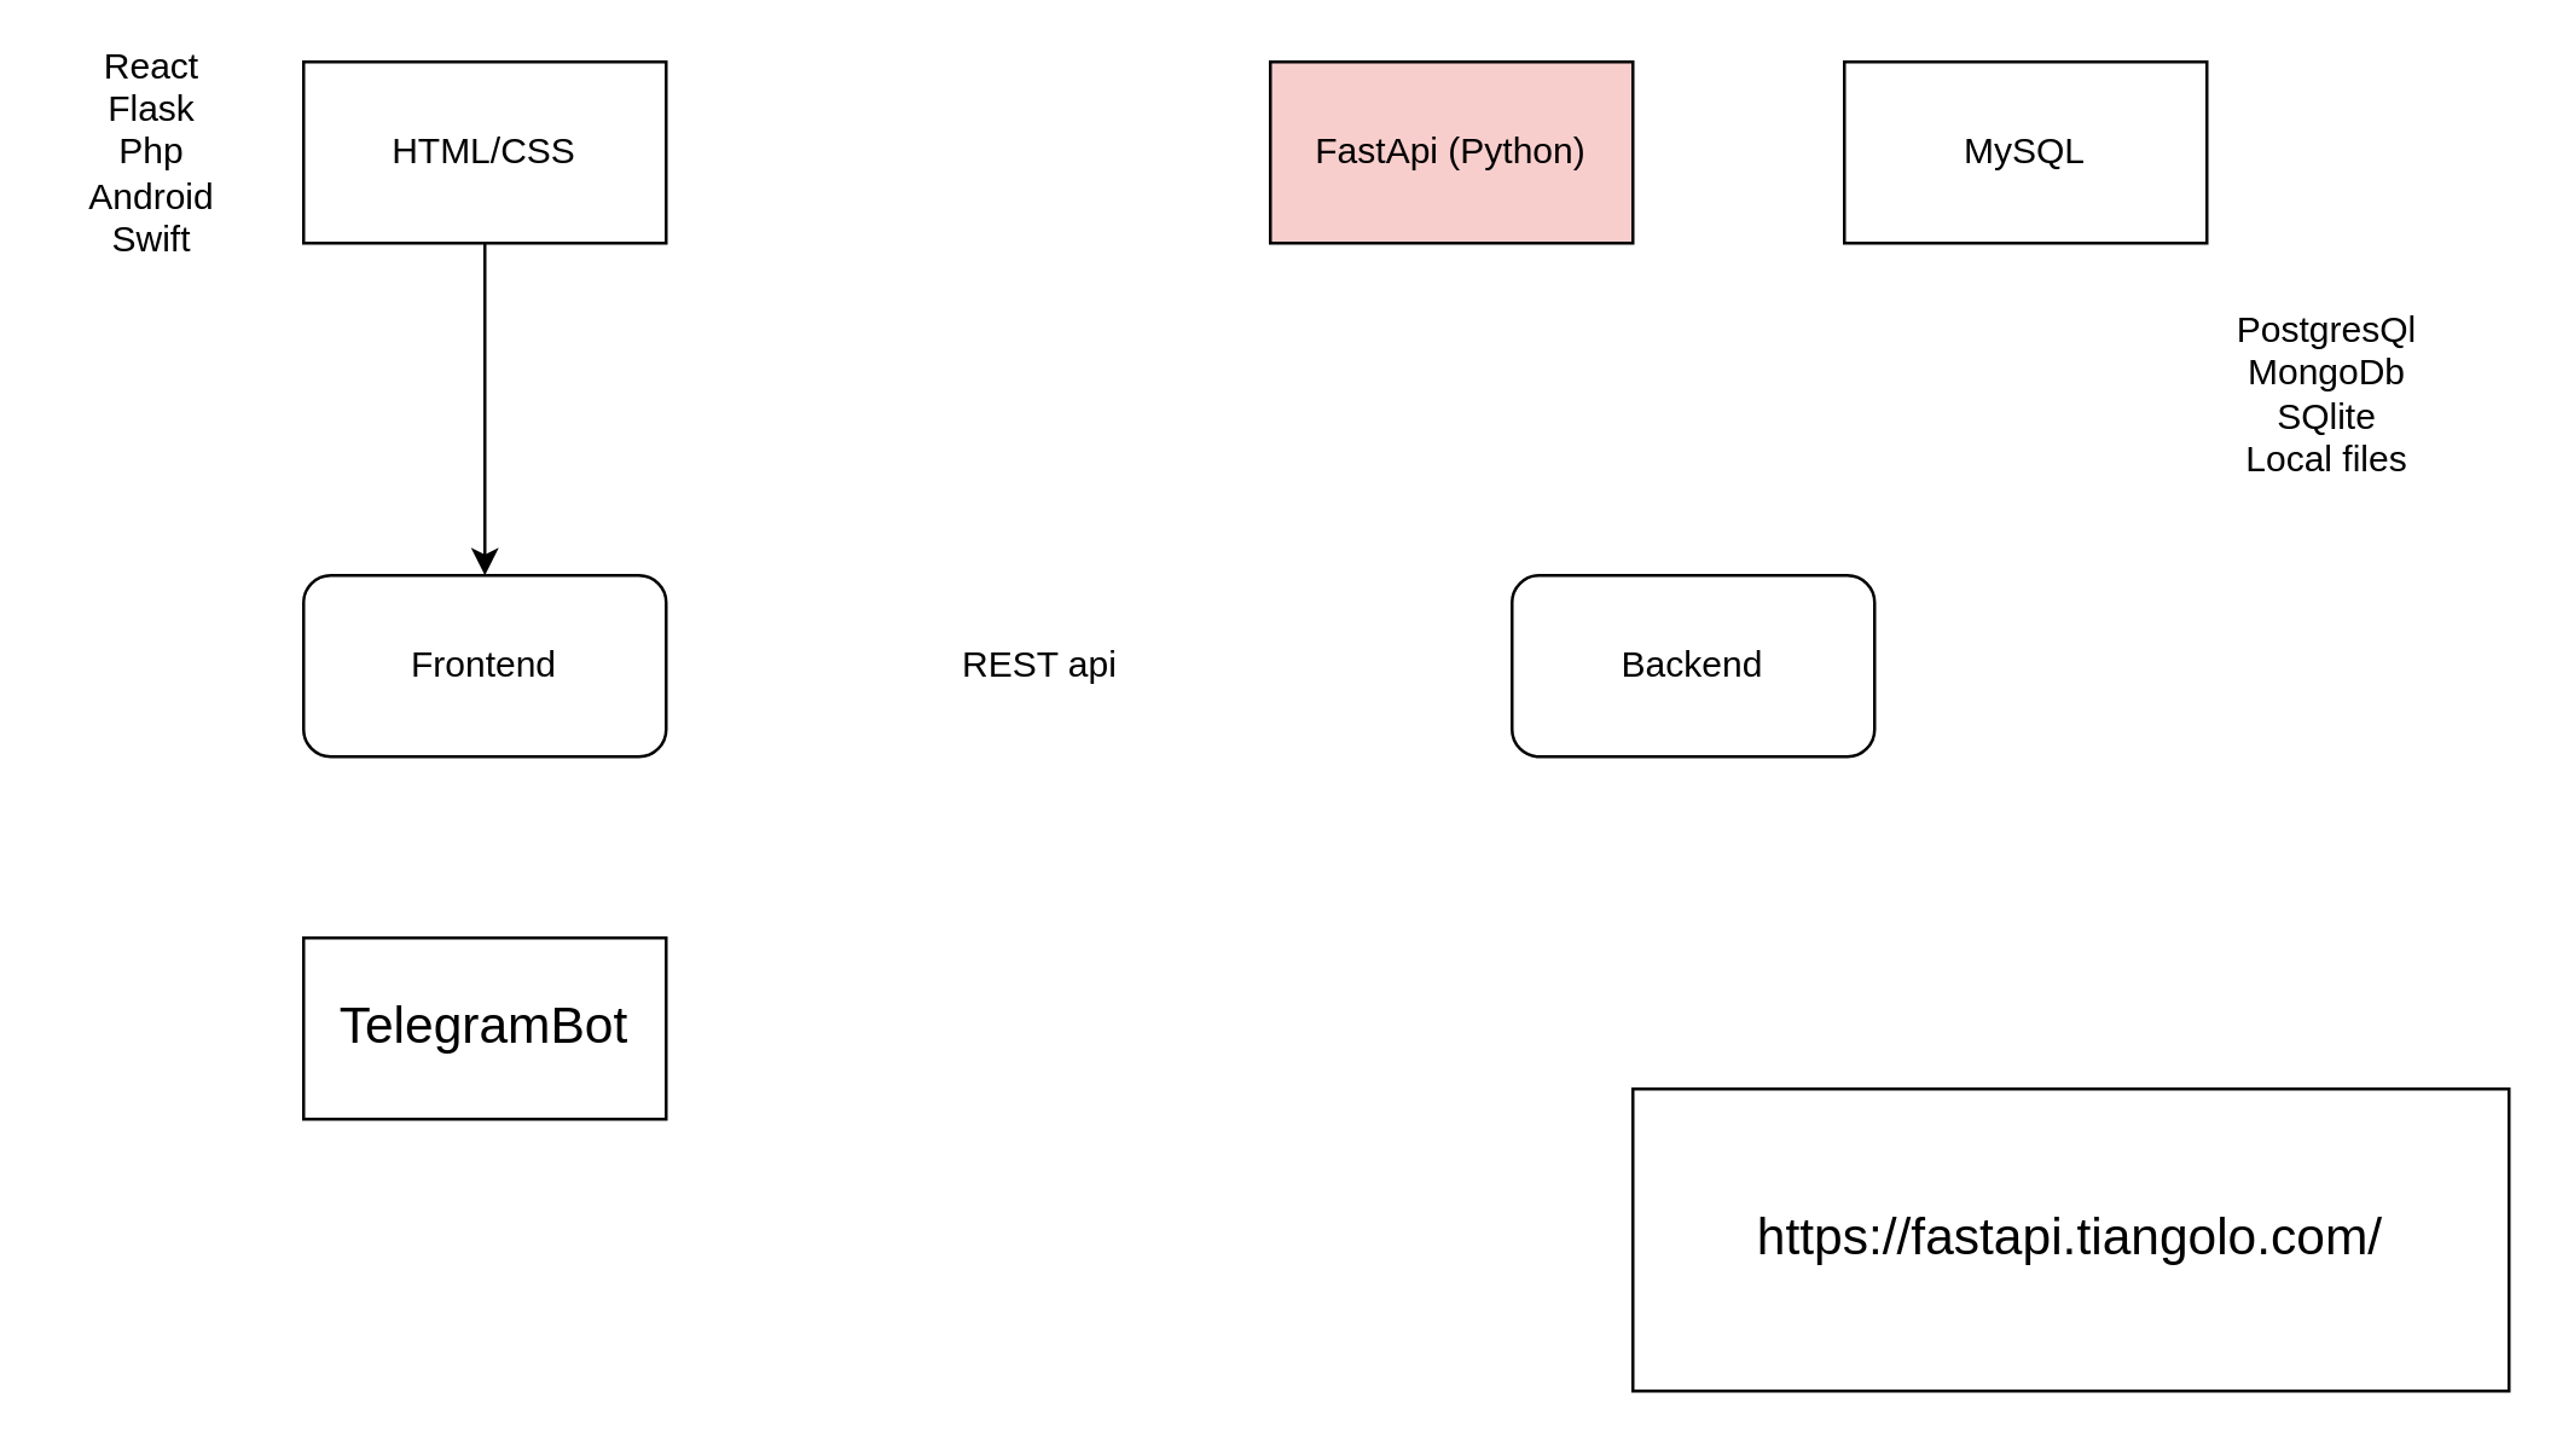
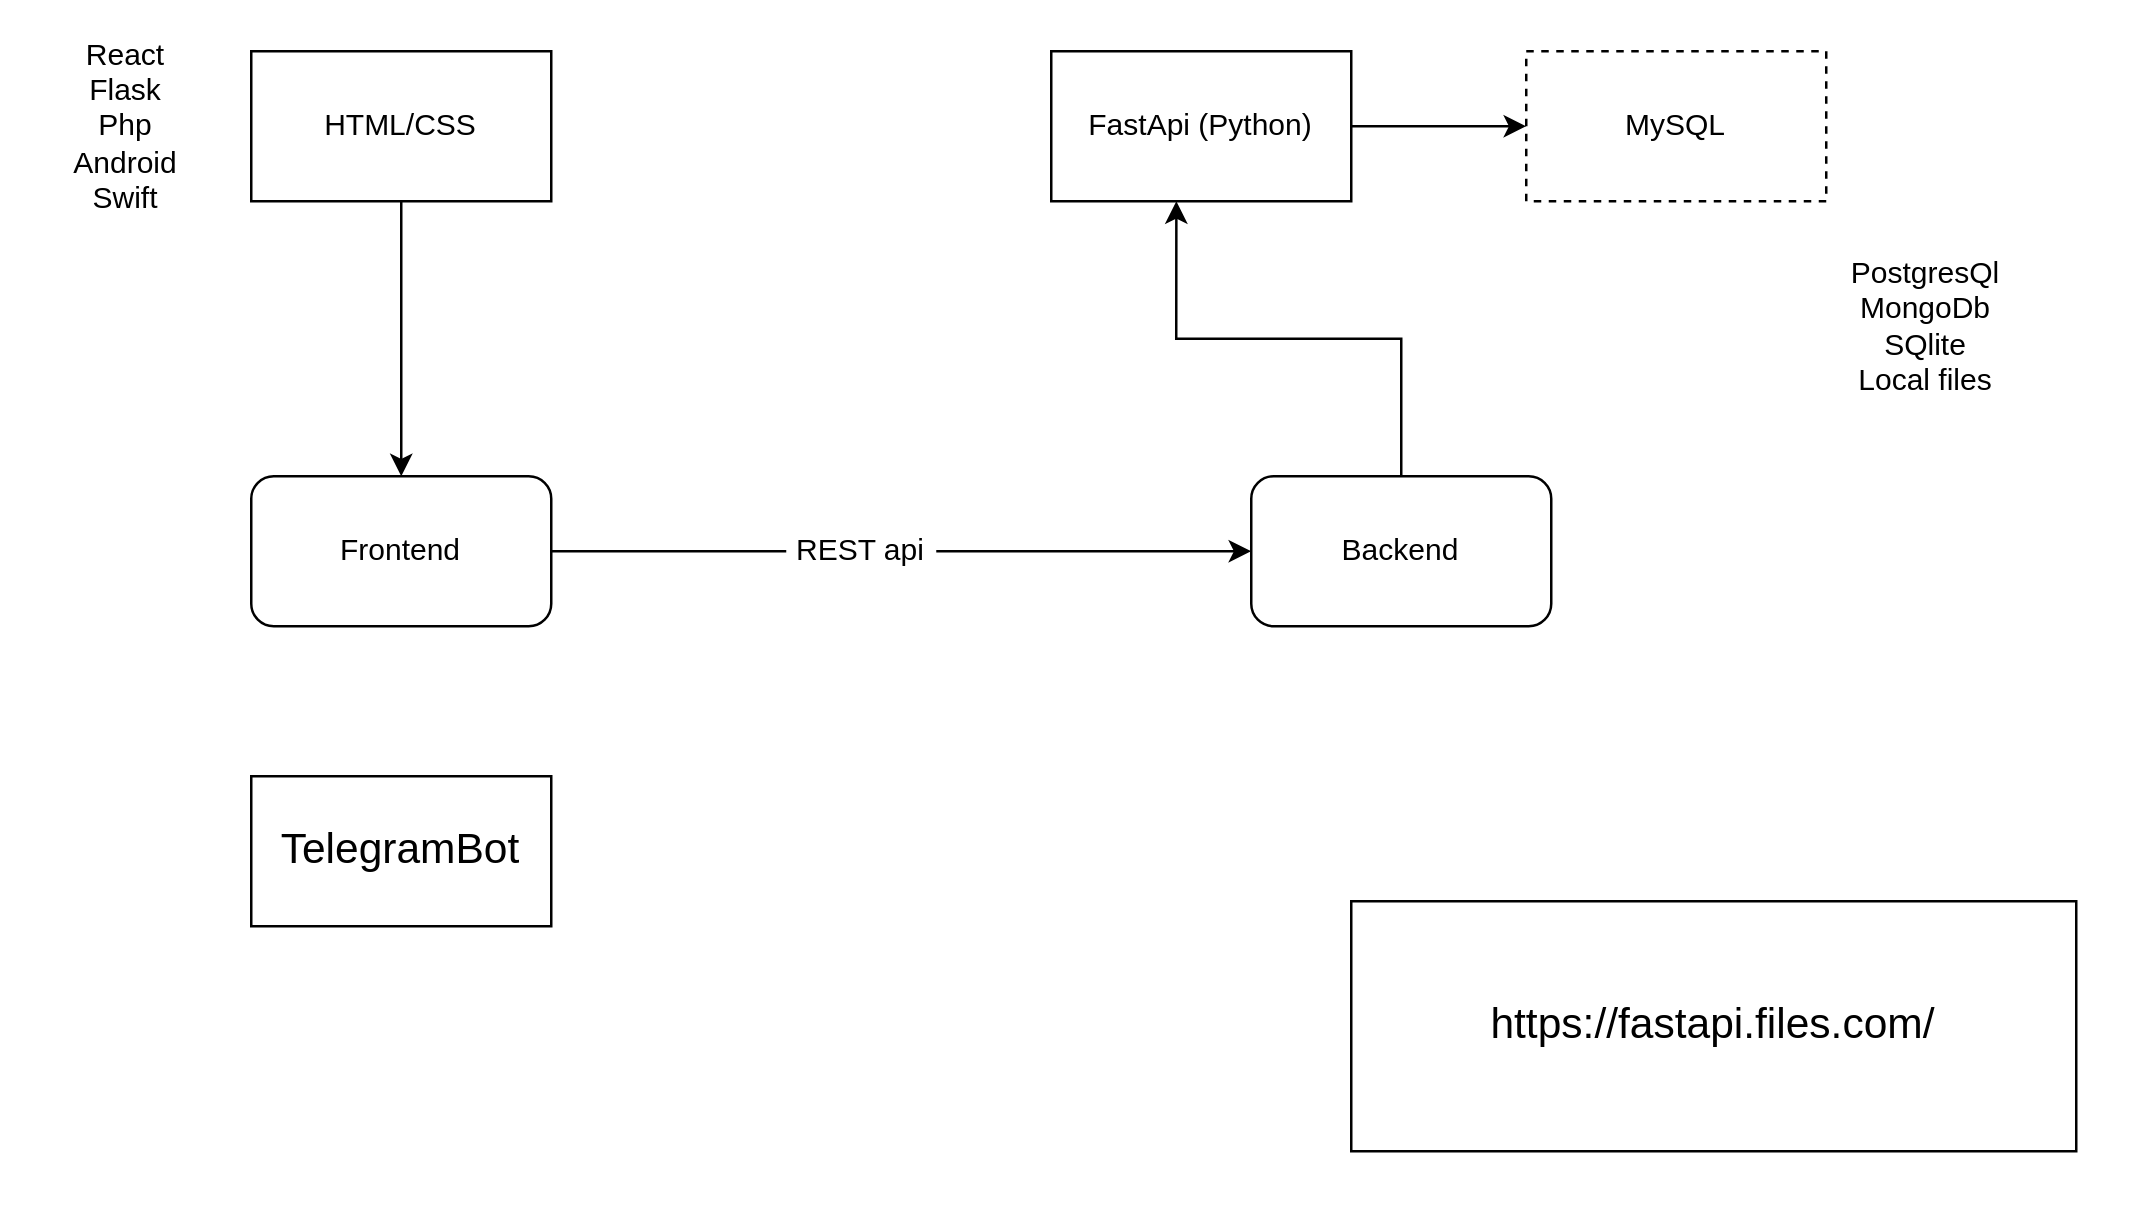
- <mxCell id="7" value="FastApi (Python)" style="rounded=0;whiteSpace=wrap;html=1;fillColor=#f8cecc;" vertex="1" parent="1"><mxGeometry x="420" y="20" width="120" height="60" as="geometry" /></mxCell>
+ <mxCell id="7" value="FastApi (Python)" style="rounded=0;whiteSpace=wrap;html=1;" vertex="1" parent="1"><mxGeometry x="420" y="20" width="120" height="60" as="geometry" /></mxCell>
+ <mxCell id="6" style="edgeStyle=orthogonalEdgeStyle;rounded=0;orthogonalLoop=1;jettySize=auto;html=1;entryX=0;entryY=0.5;entryDx=0;entryDy=0;" edge="1" parent="1" source="7" target="11"><mxGeometry relative="1" as="geometry" /></mxCell>
- <mxCell id="11" value="MySQL" style="rounded=0;whiteSpace=wrap;html=1;" vertex="1" parent="1"><mxGeometry x="610" y="20" width="120" height="60" as="geometry" /></mxCell>
+ <mxCell id="11" value="MySQL" style="rounded=0;whiteSpace=wrap;html=1;dashed=1;" vertex="1" parent="1"><mxGeometry x="610" y="20" width="120" height="60" as="geometry" /></mxCell>
+ <mxCell id="4" style="edgeStyle=orthogonalEdgeStyle;rounded=0;orthogonalLoop=1;jettySize=auto;html=1;entryX=0.417;entryY=1;entryDx=0;entryDy=0;entryPerimeter=0;" edge="1" parent="1" source="5" target="7"><mxGeometry relative="1" as="geometry" /></mxCell>
+ <mxCell id="14" value="" style="edgeStyle=orthogonalEdgeStyle;rounded=0;orthogonalLoop=1;jettySize=auto;html=1;exitX=1;exitY=0.5;exitDx=0;exitDy=0;endArrow=none;" edge="1" parent="1" source="3" target="13"><mxGeometry relative="1" as="geometry"><mxPoint x="220" y="220" as="sourcePoint" /><mxPoint x="500" y="220" as="targetPoint" /></mxGeometry></mxCell>
+ <mxCell id="2" style="edgeStyle=orthogonalEdgeStyle;rounded=0;orthogonalLoop=1;jettySize=auto;html=1;exitX=1;exitY=0.5;exitDx=0;exitDy=0;startArrow=none;" edge="1" parent="1" source="13" target="5"><mxGeometry relative="1" as="geometry" /></mxCell>
- <mxCell id="16" value="https://fastapi.tiangolo.com/&lt;br&gt;" style="rounded=0;whiteSpace=wrap;html=1;fontSize=17;" vertex="1" parent="1"><mxGeometry x="540" y="360" width="290" height="100" as="geometry" /></mxCell>
+ <mxCell id="16" value="https://fastapi.files.com/&lt;br&gt;" style="rounded=0;whiteSpace=wrap;html=1;fontSize=17;" vertex="1" parent="1"><mxGeometry x="540" y="360" width="290" height="100" as="geometry" /></mxCell>
